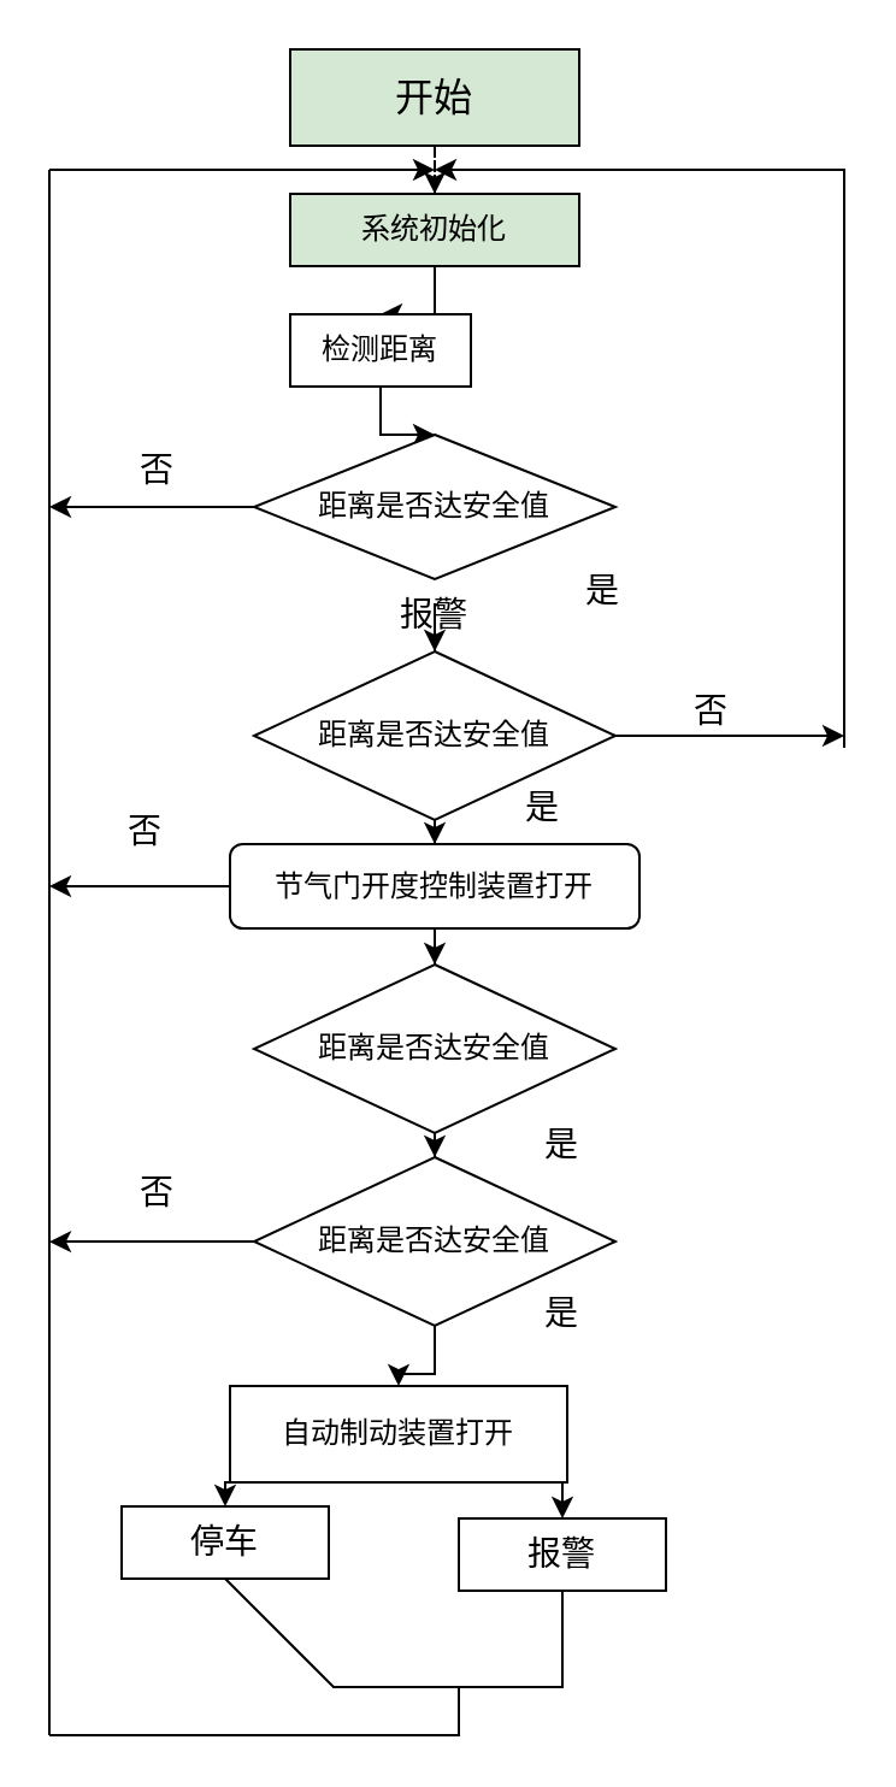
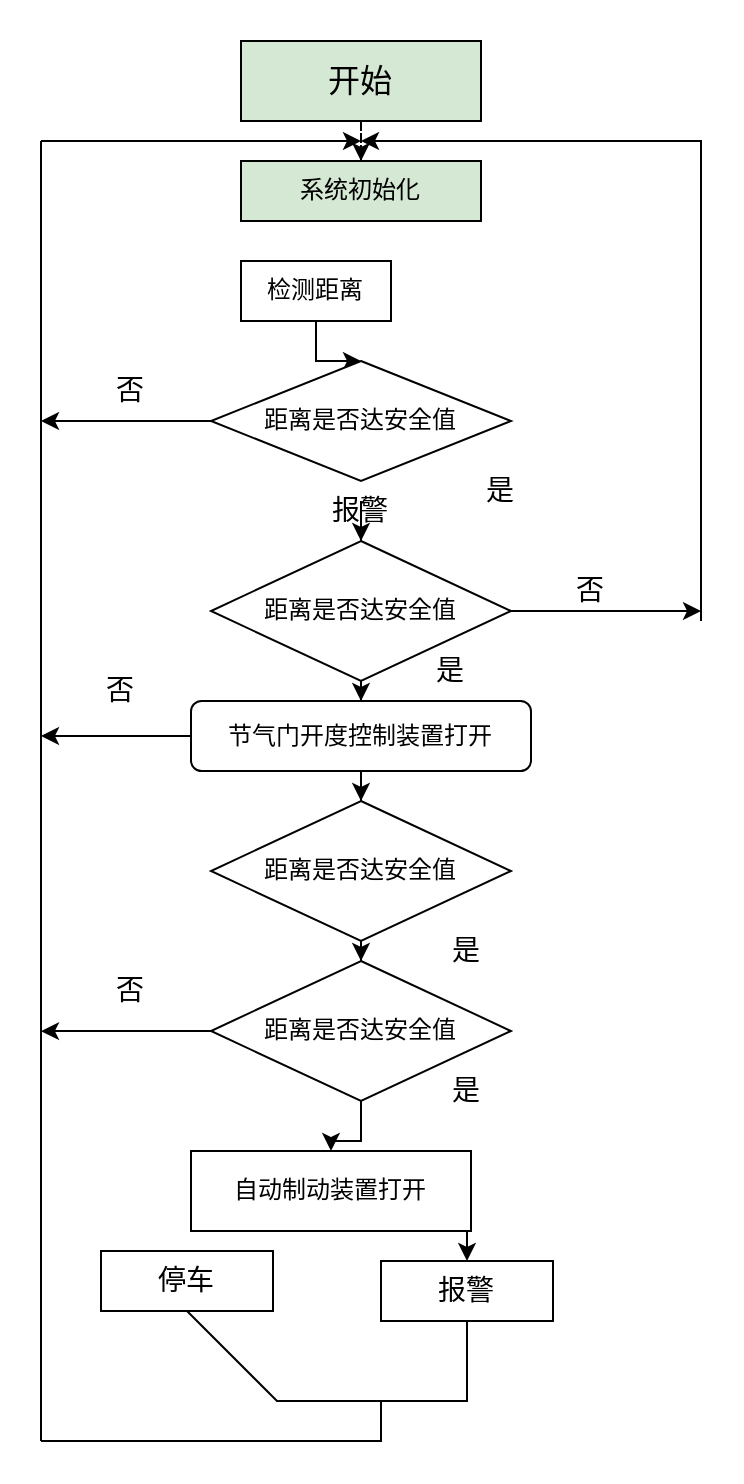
- <mxCell id="4" value="" style="edgeStyle=orthogonalEdgeStyle;rounded=0;orthogonalLoop=1;jettySize=auto;html=1;fontSize=14;" edge="1" parent="1" source="5" target="7"><mxGeometry relative="1" as="geometry" /></mxCell>
- <mxCell id="23" style="edgeStyle=orthogonalEdgeStyle;rounded=0;orthogonalLoop=1;jettySize=auto;html=1;exitX=0.25;exitY=1;exitDx=0;exitDy=0;fontSize=14;entryX=0.5;entryY=0;entryDx=0;entryDy=0;" edge="1" parent="1" source="25" target="26"><mxGeometry relative="1" as="geometry"><mxPoint x="140" y="670" as="targetPoint" /></mxGeometry></mxCell>
